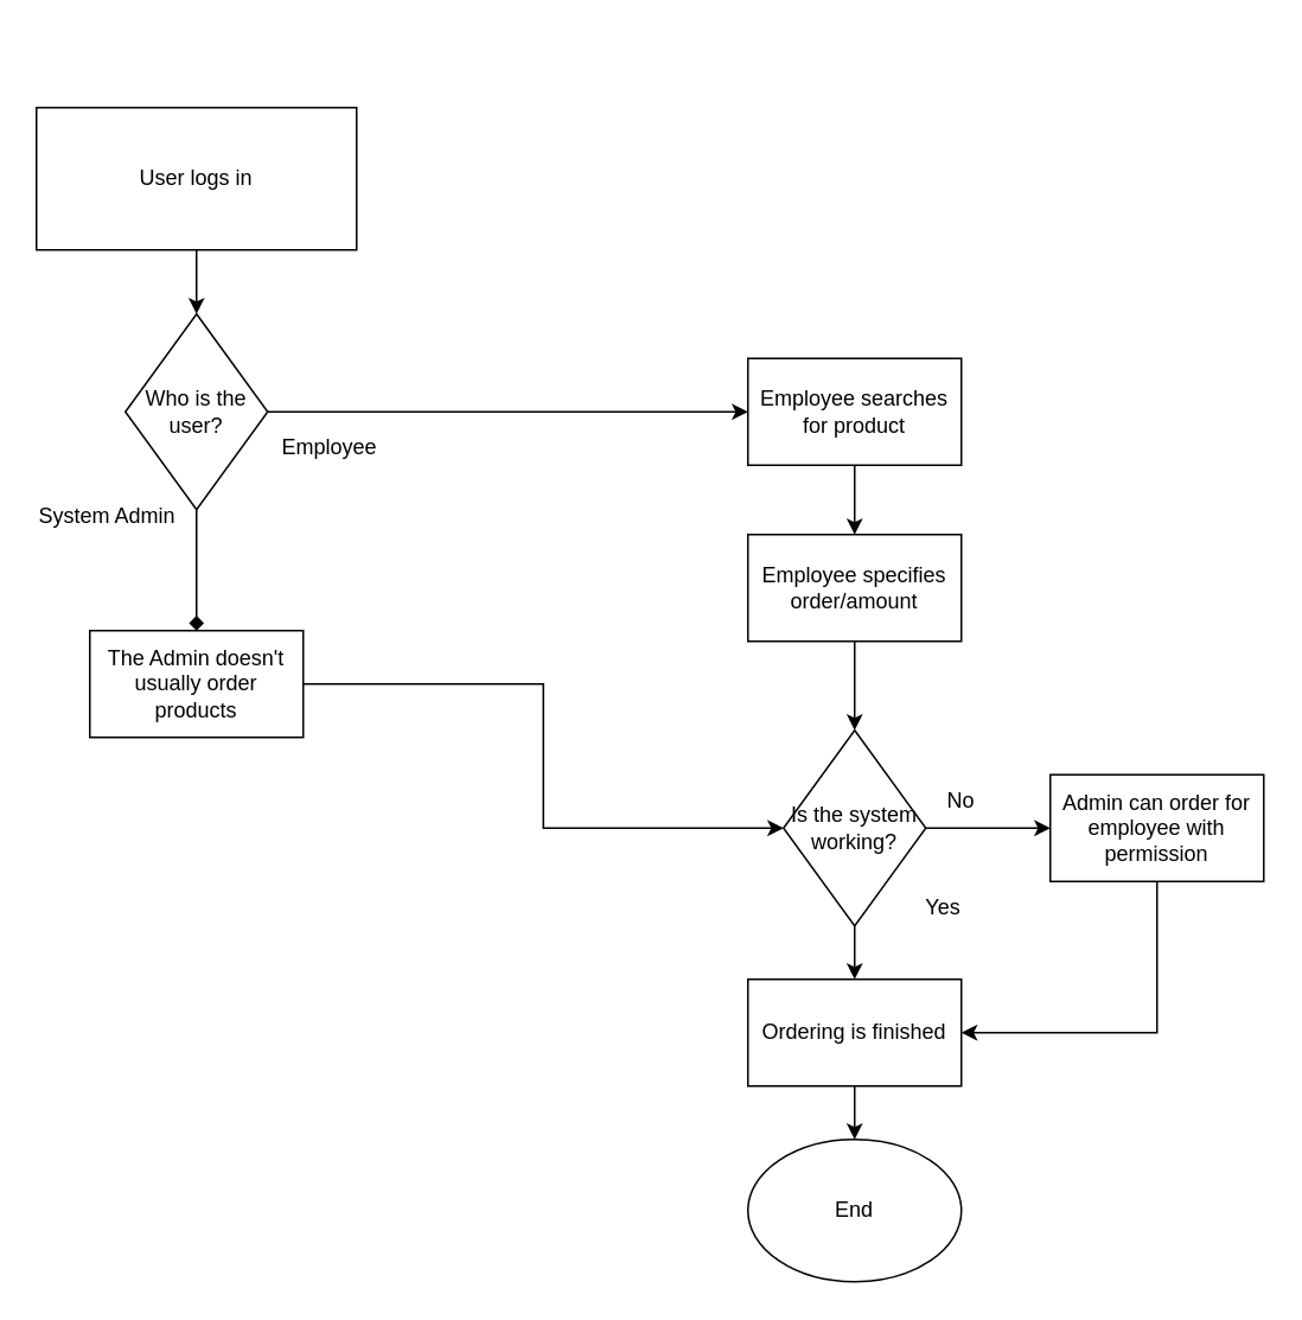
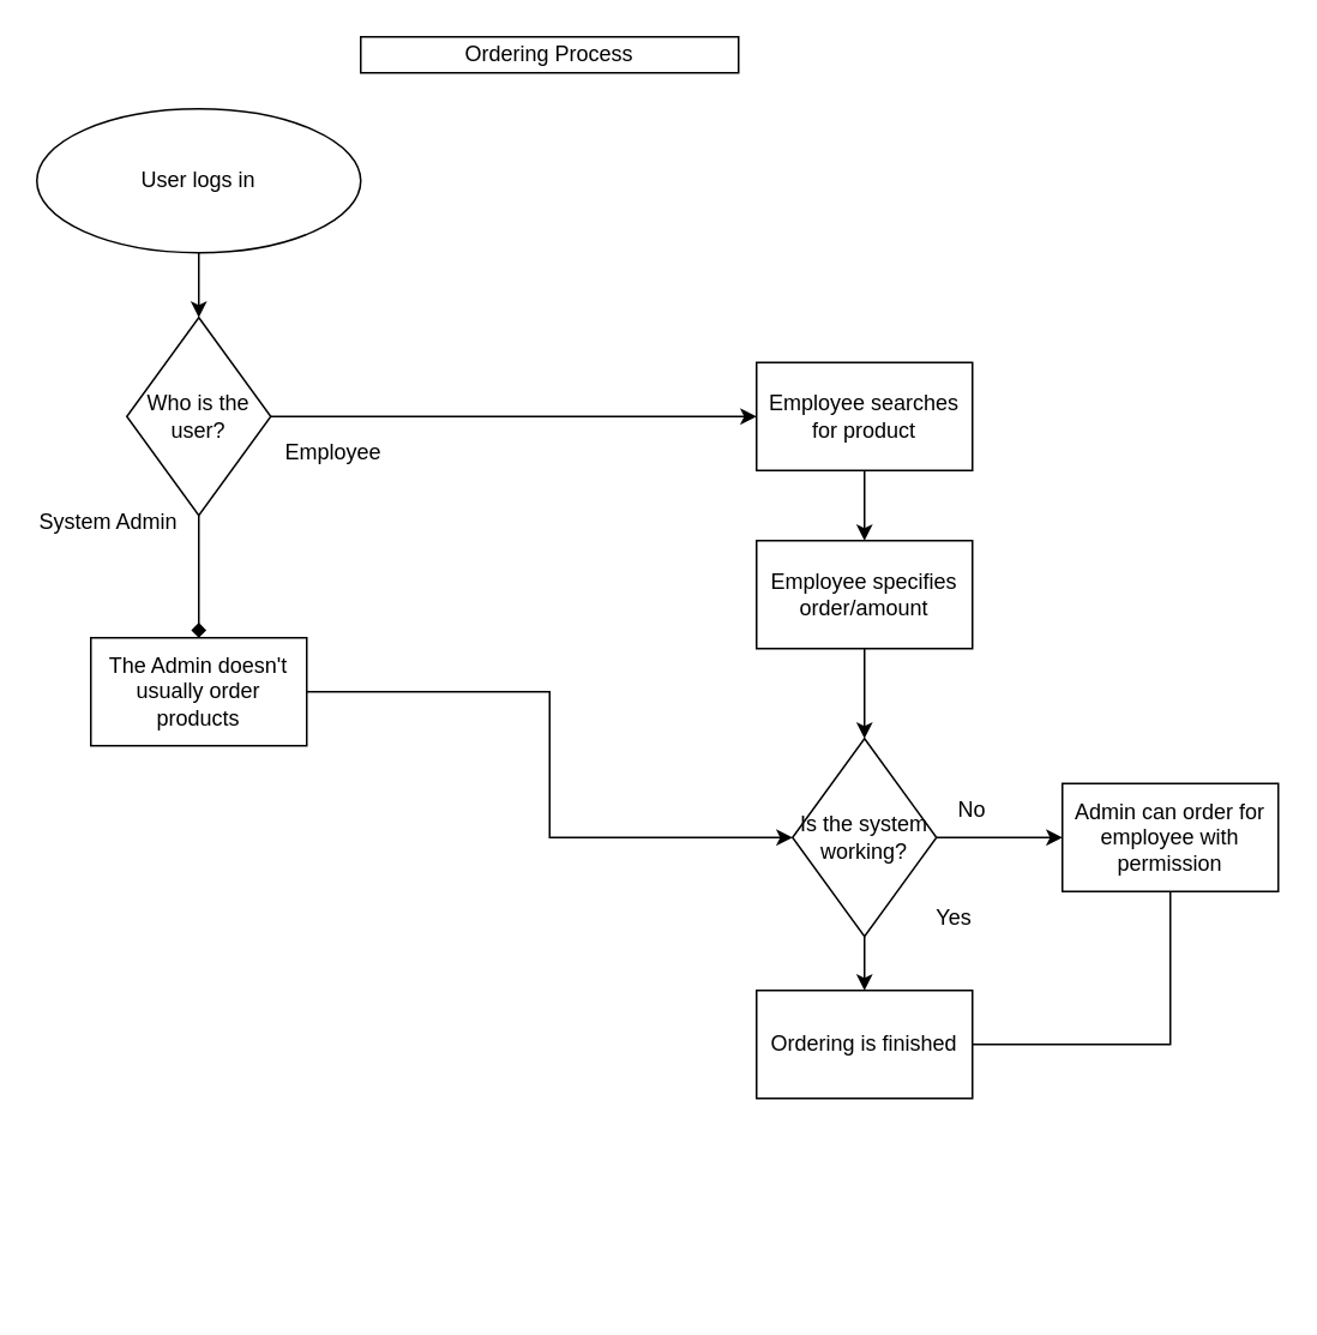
+ <mxCell id="9" value="Ordering Process" style="text;html=1;align=center;verticalAlign=middle;whiteSpace=wrap;rounded=0;strokeColor=#000000;" parent="1" vertex="1"><mxGeometry x="200" y="20" width="210" height="20" as="geometry" /></mxCell>
- <mxCell id="3" value="User logs in" style="whiteSpace=wrap;html=1;rounded=0;" parent="1" vertex="1"><mxGeometry x="20" y="60" width="180" height="80" as="geometry" /></mxCell>
+ <mxCell id="3" value="User logs in" style="ellipse;whiteSpace=wrap;html=1;" parent="1" vertex="1"><mxGeometry x="20" y="60" width="180" height="80" as="geometry" /></mxCell>
- <mxCell id="24" style="edgeStyle=orthogonalEdgeStyle;rounded=0;orthogonalLoop=1;jettySize=auto;html=1;exitX=0.5;exitY=1;exitDx=0;exitDy=0;entryX=1;entryY=0.5;entryDx=0;entryDy=0;" edge="1" parent="1" source="25" target="14"><mxGeometry relative="1" as="geometry" /></mxCell>
+ <mxCell id="24" style="edgeStyle=orthogonalEdgeStyle;rounded=0;orthogonalLoop=1;jettySize=auto;html=1;exitX=0.5;exitY=1;exitDx=0;exitDy=0;entryX=1;entryY=0.5;entryDx=0;entryDy=0;endArrow=none;" edge="1" parent="1" source="25" target="14"><mxGeometry relative="1" as="geometry" /></mxCell>
- <mxCell id="13" style="edgeStyle=orthogonalEdgeStyle;rounded=0;orthogonalLoop=1;jettySize=auto;html=1;exitX=0.5;exitY=1;exitDx=0;exitDy=0;" parent="1" source="14" target="12" edge="1"><mxGeometry relative="1" as="geometry" /></mxCell>
- <mxCell id="12" value="End" style="ellipse;whiteSpace=wrap;html=1;direction=west;" parent="1" vertex="1"><mxGeometry x="420" y="640" width="120" height="80" as="geometry" /></mxCell>
